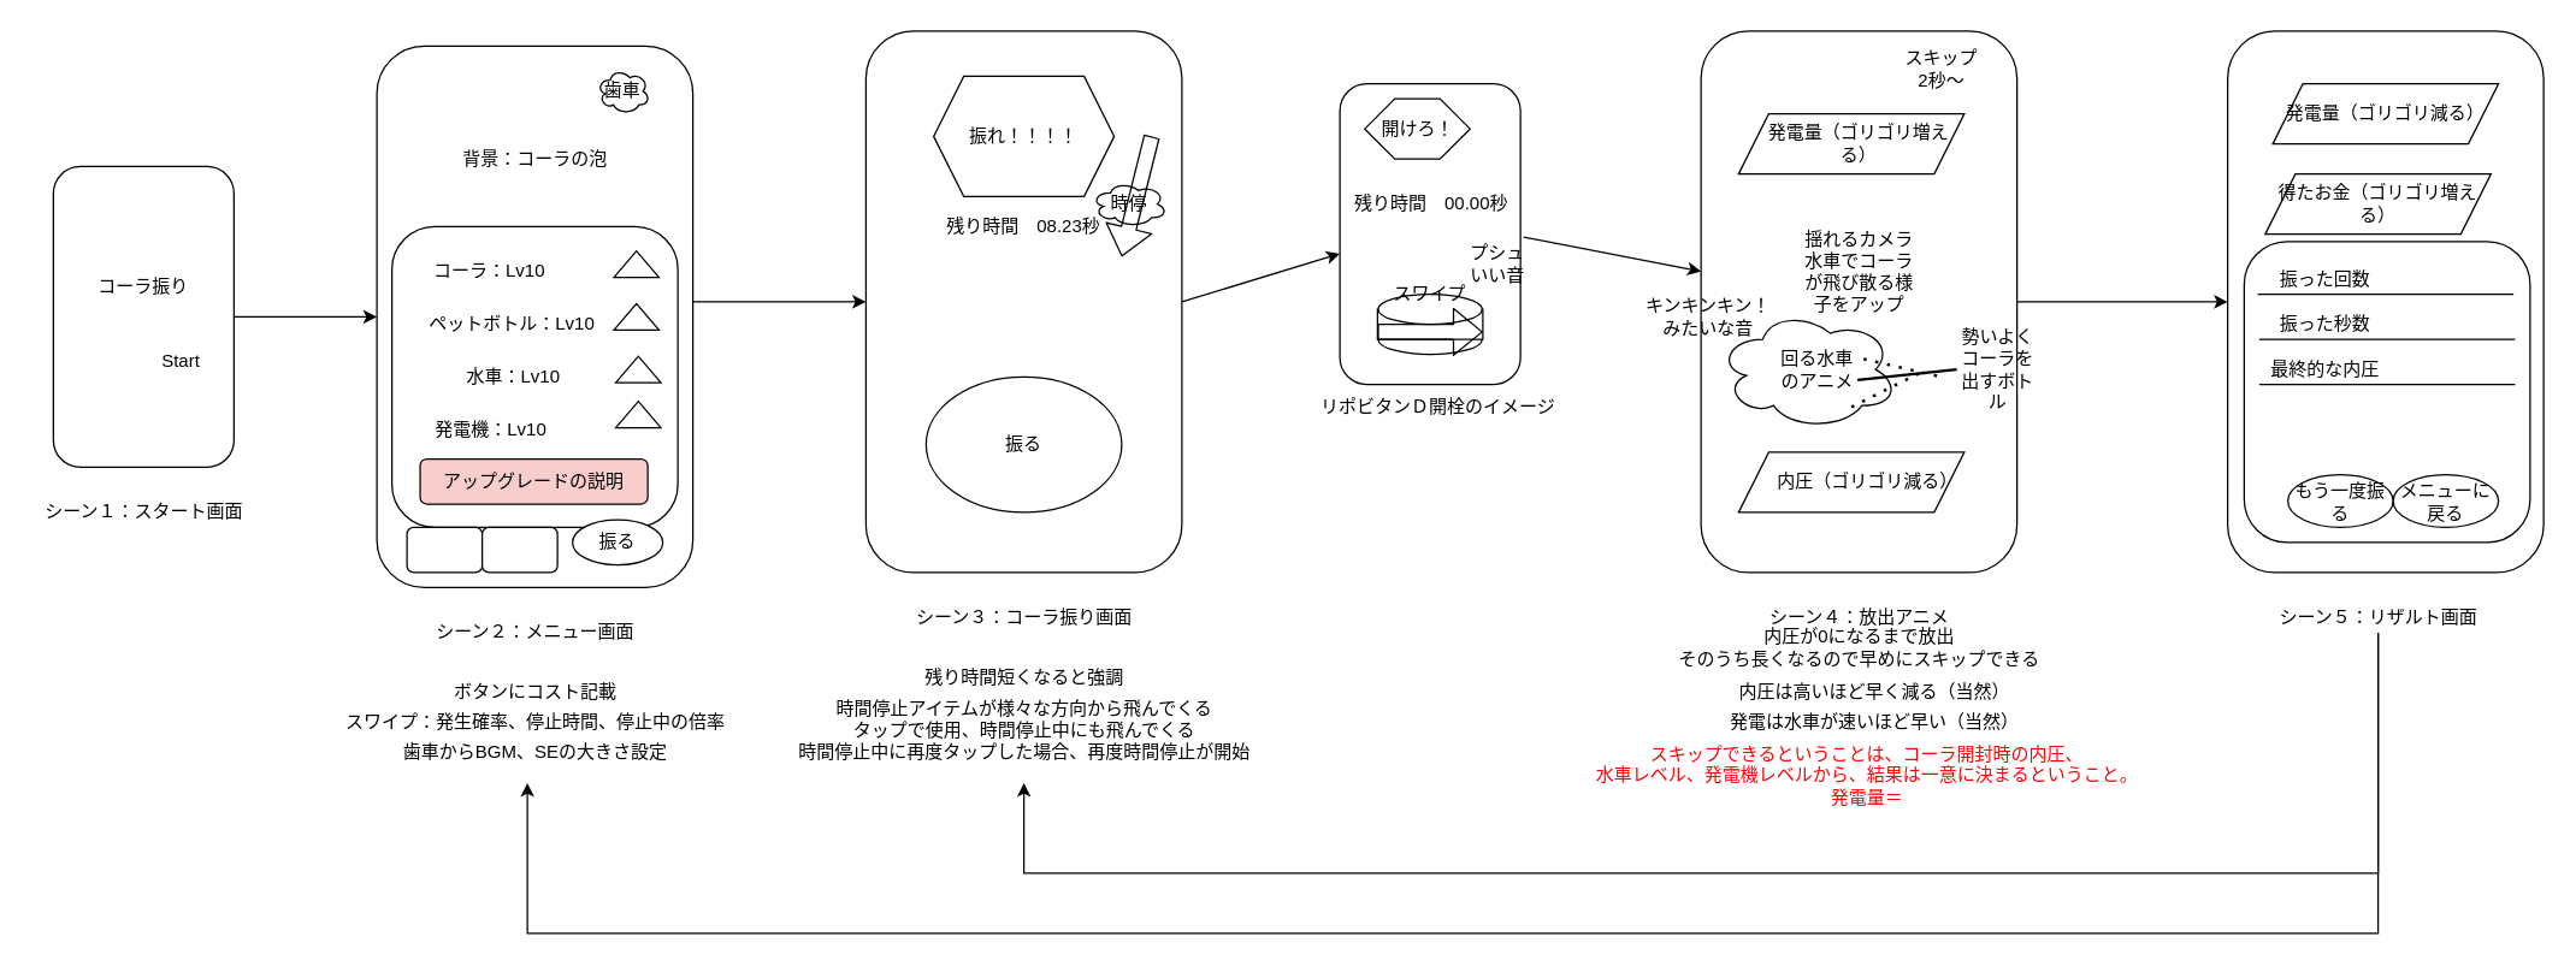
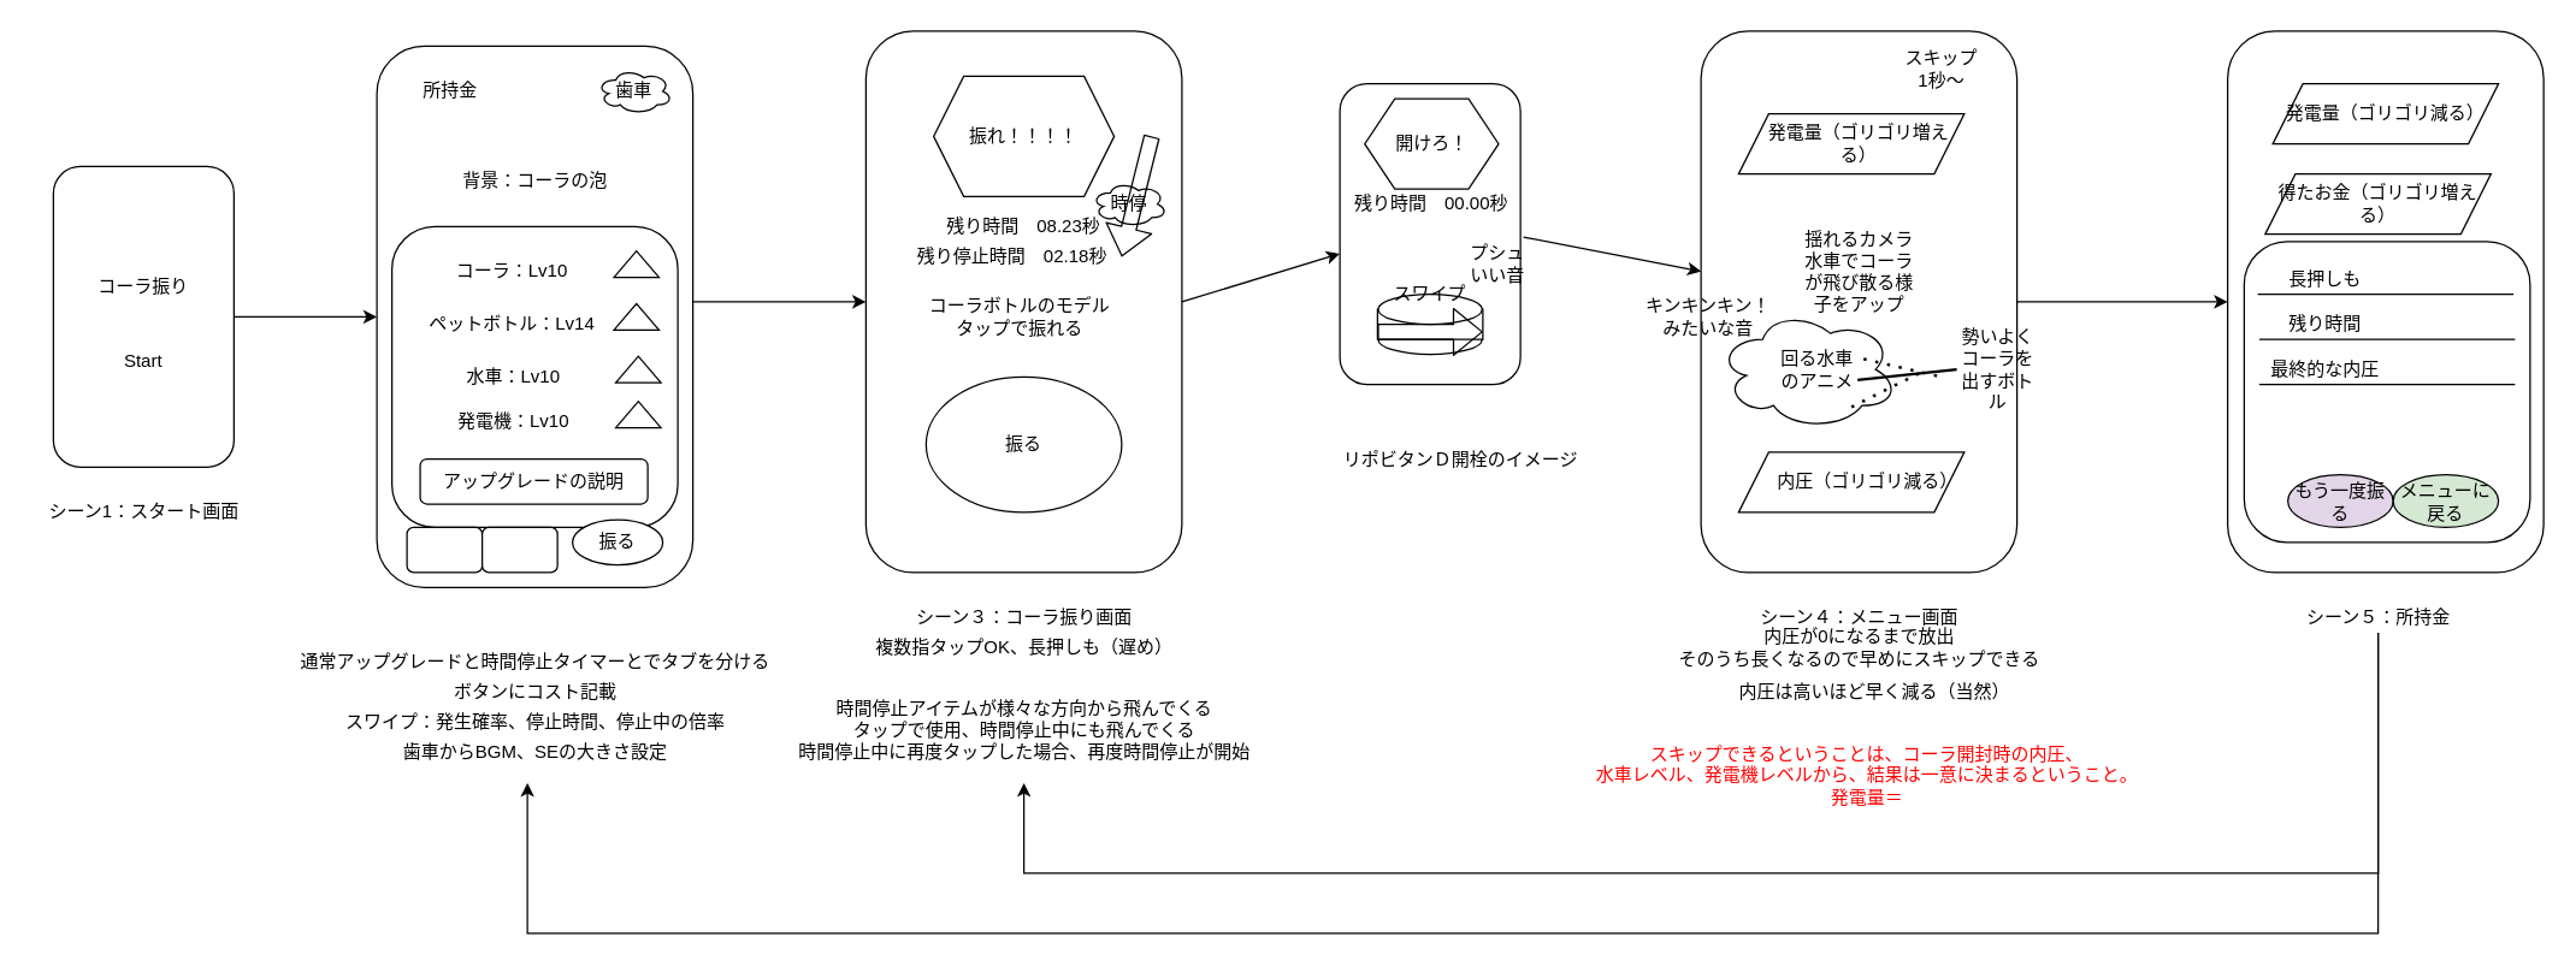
- <mxCell id="70" value="スキップ&lt;br&gt;2秒～" style="text;html=1;strokeColor=none;fillColor=none;align=center;verticalAlign=middle;whiteSpace=wrap;rounded=0;" vertex="1" parent="1"><mxGeometry x="1260" y="35" width="60" height="20" as="geometry" /></mxCell>
+ <mxCell id="70" value="スキップ&lt;br&gt;1秒～" style="text;html=1;strokeColor=none;fillColor=none;align=center;verticalAlign=middle;whiteSpace=wrap;rounded=0;" vertex="1" parent="1"><mxGeometry x="1260" y="35" width="60" height="20" as="geometry" /></mxCell>
+ <mxCell id="23" value="所持金" style="text;html=1;strokeColor=none;fillColor=none;align=center;verticalAlign=middle;whiteSpace=wrap;rounded=0;" vertex="1" parent="19"><mxGeometry x="28.75" y="20" width="40" height="20" as="geometry" /></mxCell>
- <mxCell id="36" value="歯車" style="ellipse;shape=cloud;whiteSpace=wrap;html=1;" vertex="1" parent="19"><mxGeometry x="146.25" y="15" width="35" height="30" as="geometry" /></mxCell>
+ <mxCell id="36" value="歯車" style="ellipse;shape=cloud;whiteSpace=wrap;html=1;" vertex="1" parent="19"><mxGeometry x="146.25" y="15" width="50" height="30" as="geometry" /></mxCell>
- <mxCell id="61" value="開けろ！" style="shape=hexagon;perimeter=hexagonPerimeter2;whiteSpace=wrap;html=1;fixedSize=1;" vertex="1" parent="1"><mxGeometry x="906.5" y="65" width="70" height="40" as="geometry" /></mxCell>
+ <mxCell id="61" value="開けろ！" style="shape=hexagon;perimeter=hexagonPerimeter2;whiteSpace=wrap;html=1;fixedSize=1;" vertex="1" parent="1"><mxGeometry x="906.5" y="65" width="89" height="60" as="geometry" /></mxCell>
- <mxCell id="53" value="背景：コーラの泡" style="text;html=1;strokeColor=none;fillColor=none;align=center;verticalAlign=middle;whiteSpace=wrap;rounded=0;" vertex="1" parent="1"><mxGeometry x="302.5" y="95" width="105" height="20" as="geometry" /></mxCell>
+ <mxCell id="53" value="背景：コーラの泡" style="text;html=1;strokeColor=none;fillColor=none;align=center;verticalAlign=middle;whiteSpace=wrap;rounded=0;" vertex="1" parent="1"><mxGeometry x="302.5" y="110" width="105" height="20" as="geometry" /></mxCell>
+ <mxCell id="48" value="残り停止時間　02.18秒" style="text;html=1;strokeColor=none;fillColor=none;align=center;verticalAlign=middle;whiteSpace=wrap;rounded=0;" vertex="1" parent="38"><mxGeometry x="30" y="140" width="135" height="20" as="geometry" /></mxCell>
- <mxCell id="28" value="コーラ：Lv10" style="text;html=1;strokeColor=none;fillColor=none;align=center;verticalAlign=middle;whiteSpace=wrap;rounded=0;" vertex="1" parent="19"><mxGeometry x="15" y="140" width="120" height="20" as="geometry" /></mxCell>
+ <mxCell id="28" value="コーラ：Lv10" style="text;html=1;strokeColor=none;fillColor=none;align=center;verticalAlign=middle;whiteSpace=wrap;rounded=0;" vertex="1" parent="19"><mxGeometry x="30" y="140" width="120" height="20" as="geometry" /></mxCell>
- <mxCell id="90" value="振った回数" style="text;html=1;strokeColor=none;fillColor=none;align=center;verticalAlign=middle;whiteSpace=wrap;rounded=0;" vertex="1" parent="1"><mxGeometry x="1500" y="175" width="90" height="20" as="geometry" /></mxCell>
+ <mxCell id="90" value="長押しも" style="text;html=1;strokeColor=none;fillColor=none;align=center;verticalAlign=middle;whiteSpace=wrap;rounded=0;" vertex="1" parent="1"><mxGeometry x="1500" y="175" width="90" height="20" as="geometry" /></mxCell>
+ <mxCell id="42" value="コーラボトルのモデル&lt;br&gt;タップで振れる" style="text;html=1;strokeColor=none;fillColor=none;align=center;verticalAlign=middle;whiteSpace=wrap;rounded=0;" vertex="1" parent="38"><mxGeometry x="40" y="180" width="125" height="20" as="geometry" /></mxCell>
- <mxCell id="31" value="ペットボトル：Lv10" style="text;html=1;strokeColor=none;fillColor=none;align=center;verticalAlign=middle;whiteSpace=wrap;rounded=0;" vertex="1" parent="19"><mxGeometry x="30" y="175" width="120" height="20" as="geometry" /></mxCell>
+ <mxCell id="31" value="ペットボトル：Lv14" style="text;html=1;strokeColor=none;fillColor=none;align=center;verticalAlign=middle;whiteSpace=wrap;rounded=0;" vertex="1" parent="19"><mxGeometry x="30" y="175" width="120" height="20" as="geometry" /></mxCell>
- <mxCell id="91" value="振った秒数" style="text;html=1;strokeColor=none;fillColor=none;align=center;verticalAlign=middle;whiteSpace=wrap;rounded=0;" vertex="1" parent="1"><mxGeometry x="1500" y="205" width="90" height="20" as="geometry" /></mxCell>
+ <mxCell id="91" value="残り時間" style="text;html=1;strokeColor=none;fillColor=none;align=center;verticalAlign=middle;whiteSpace=wrap;rounded=0;" vertex="1" parent="1"><mxGeometry x="1500" y="205" width="90" height="20" as="geometry" /></mxCell>
- <mxCell id="16" value="Start" style="text;html=1;strokeColor=none;fillColor=none;align=center;verticalAlign=middle;whiteSpace=wrap;rounded=0;" vertex="1" parent="1"><mxGeometry x="100" y="230" width="40" height="20" as="geometry" /></mxCell>
+ <mxCell id="16" value="Start" style="text;html=1;strokeColor=none;fillColor=none;align=center;verticalAlign=middle;whiteSpace=wrap;rounded=0;" vertex="1" parent="1"><mxGeometry x="75" y="230" width="40" height="20" as="geometry" /></mxCell>
- <mxCell id="76" value="リポビタンＤ開栓のイメージ" style="text;html=1;align=center;verticalAlign=middle;resizable=0;points=[];autosize=1;strokeColor=none;" vertex="1" parent="1"><mxGeometry x="870" y="260" width="170" height="20" as="geometry" /></mxCell>
+ <mxCell id="76" value="リポビタンＤ開栓のイメージ" style="text;html=1;align=center;verticalAlign=middle;resizable=0;points=[];autosize=1;strokeColor=none;" vertex="1" parent="1"><mxGeometry x="885" y="295" width="170" height="20" as="geometry" /></mxCell>
- <mxCell id="35" value="発電機：Lv10" style="text;html=1;strokeColor=none;fillColor=none;align=center;verticalAlign=middle;whiteSpace=wrap;rounded=0;" vertex="1" parent="19"><mxGeometry x="16.25" y="245" width="120" height="20" as="geometry" /></mxCell>
+ <mxCell id="35" value="発電機：Lv10" style="text;html=1;strokeColor=none;fillColor=none;align=center;verticalAlign=middle;whiteSpace=wrap;rounded=0;" vertex="1" parent="19"><mxGeometry x="31.25" y="240" width="120" height="20" as="geometry" /></mxCell>
- <mxCell id="37" value="アップグレードの説明" style="rounded=1;whiteSpace=wrap;html=1;fillColor=#f8cecc;" vertex="1" parent="19"><mxGeometry x="28.75" y="274.5" width="151.25" height="30" as="geometry" /></mxCell>
+ <mxCell id="37" value="アップグレードの説明" style="rounded=1;whiteSpace=wrap;html=1;" vertex="1" parent="19"><mxGeometry x="28.75" y="274.5" width="151.25" height="30" as="geometry" /></mxCell>
- <mxCell id="85" value="&lt;font color=&quot;#000000&quot;&gt;もう一度振る&lt;/font&gt;" style="ellipse;whiteSpace=wrap;html=1;fontColor=#FF0000;" vertex="1" parent="1"><mxGeometry x="1520" y="315" width="70" height="35" as="geometry" /></mxCell>
+ <mxCell id="85" value="&lt;font color=&quot;#000000&quot;&gt;もう一度振る&lt;/font&gt;" style="ellipse;whiteSpace=wrap;html=1;fontColor=#FF0000;fillColor=#e1d5e7;" vertex="1" parent="1"><mxGeometry x="1520" y="315" width="70" height="35" as="geometry" /></mxCell>
- <mxCell id="86" value="&lt;font color=&quot;#000000&quot;&gt;メニューに戻る&lt;/font&gt;" style="ellipse;whiteSpace=wrap;html=1;fontColor=#FF0000;" vertex="1" parent="1"><mxGeometry x="1590" y="315" width="70" height="35" as="geometry" /></mxCell>
+ <mxCell id="86" value="&lt;font color=&quot;#000000&quot;&gt;メニューに戻る&lt;/font&gt;" style="ellipse;whiteSpace=wrap;html=1;fontColor=#FF0000;fillColor=#d5e8d4;" vertex="1" parent="1"><mxGeometry x="1590" y="315" width="70" height="35" as="geometry" /></mxCell>
- <mxCell id="15" value="シーン１：スタート画面" style="text;html=1;align=center;verticalAlign=middle;resizable=0;points=[];autosize=1;strokeColor=none;" vertex="1" parent="1"><mxGeometry x="20" y="330" width="150" height="20" as="geometry" /></mxCell>
+ <mxCell id="15" value="シーン1：スタート画面" style="text;html=1;align=center;verticalAlign=middle;resizable=0;points=[];autosize=1;strokeColor=none;" vertex="1" parent="1"><mxGeometry x="20" y="330" width="150" height="20" as="geometry" /></mxCell>
- <mxCell id="5" value="シーン４：放出アニメ" style="text;html=1;align=center;verticalAlign=middle;resizable=0;points=[];autosize=1;strokeColor=none;" vertex="1" parent="2"><mxGeometry x="35" y="380" width="140" height="20" as="geometry" /></mxCell>
+ <mxCell id="5" value="シーン４：メニュー画面" style="text;html=1;align=center;verticalAlign=middle;resizable=0;points=[];autosize=1;strokeColor=none;" vertex="1" parent="2"><mxGeometry x="35" y="380" width="140" height="20" as="geometry" /></mxCell>
- <mxCell id="81" value="シーン５：リザルト画面" style="text;html=1;align=center;verticalAlign=middle;resizable=0;points=[];autosize=1;strokeColor=none;" vertex="1" parent="1"><mxGeometry x="1505" y="400" width="150" height="20" as="geometry" /></mxCell>
+ <mxCell id="81" value="シーン５：所持金" style="text;html=1;align=center;verticalAlign=middle;resizable=0;points=[];autosize=1;strokeColor=none;" vertex="1" parent="1"><mxGeometry x="1505" y="400" width="150" height="20" as="geometry" /></mxCell>
- <mxCell id="22" value="シーン２：メニュー画面" style="text;html=1;align=center;verticalAlign=middle;resizable=0;points=[];autosize=1;strokeColor=none;" vertex="1" parent="19"><mxGeometry x="30" y="380" width="150" height="20" as="geometry" /></mxCell>
+ <mxCell id="45" value="複数指タップOK、長押しも（遅め）" style="text;html=1;align=center;verticalAlign=middle;resizable=0;points=[];autosize=1;strokeColor=none;" vertex="1" parent="38"><mxGeometry y="400" width="210" height="20" as="geometry" /></mxCell>
+ <mxCell id="52" value="通常アップグレードと時間停止タイマーとでタブを分ける" style="text;html=1;align=center;verticalAlign=middle;resizable=0;points=[];autosize=1;strokeColor=none;" vertex="1" parent="1"><mxGeometry x="190" y="430" width="330" height="20" as="geometry" /></mxCell>
- <mxCell id="65" value="残り時間短くなると強調" style="text;html=1;align=center;verticalAlign=middle;resizable=0;points=[];autosize=1;strokeColor=none;" vertex="1" parent="1"><mxGeometry x="605" y="440" width="150" height="20" as="geometry" /></mxCell>
- <mxCell id="74" value="発電は水車が速いほど早い（当然）" style="text;html=1;align=center;verticalAlign=middle;resizable=0;points=[];autosize=1;strokeColor=none;" vertex="1" parent="1"><mxGeometry x="1140" y="470" width="210" height="20" as="geometry" /></mxCell>
